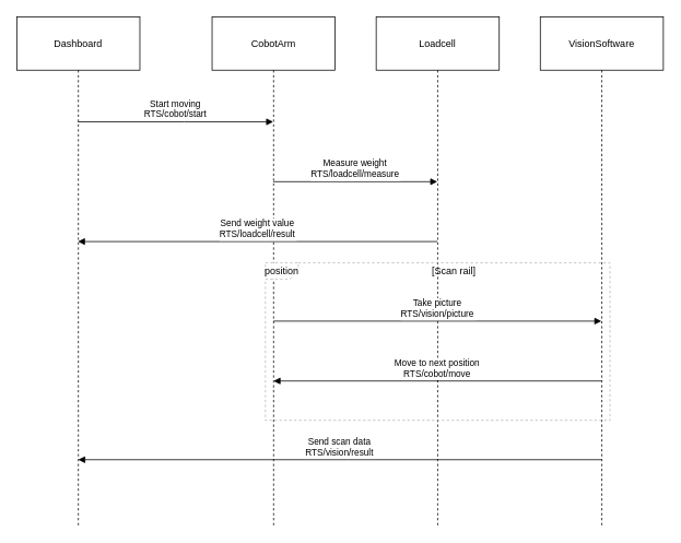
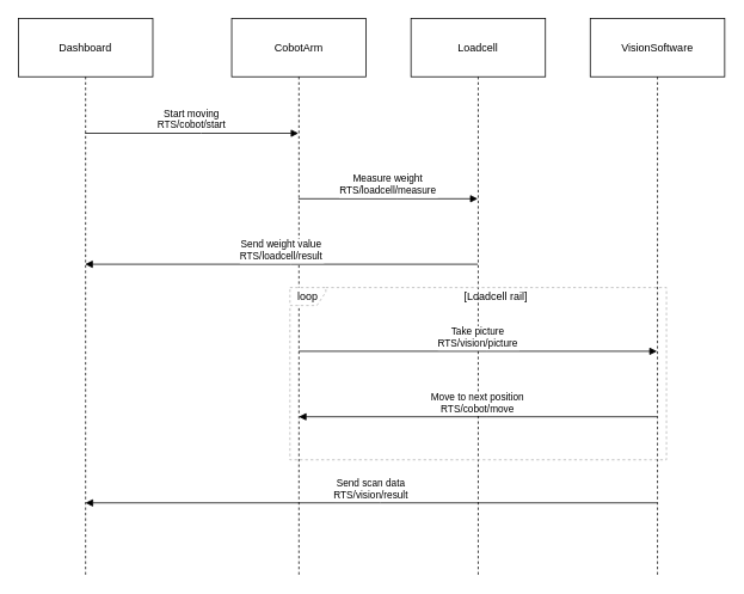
- <mxCell id="6" value="position" style="shape=umlFrame;dashed=1;pointerEvents=0;dropTarget=0;strokeColor=#B3B3B3;height=20;width=40" vertex="1" parent="1"><mxGeometry x="323" y="320" width="420" height="192" as="geometry" /></mxCell>
+ <mxCell id="6" value="loop" style="shape=umlFrame;dashed=1;pointerEvents=0;dropTarget=0;strokeColor=#B3B3B3;height=20;width=40" vertex="1" parent="1"><mxGeometry x="323" y="320" width="420" height="192" as="geometry" /></mxCell>
- <mxCell id="7" value="[Scan rail]" style="text;strokeColor=none;fillColor=none;align=center;verticalAlign=middle;whiteSpace=wrap;" vertex="1" parent="6"><mxGeometry x="40" width="380" height="20" as="geometry" /></mxCell>
+ <mxCell id="7" value="[Loadcell rail]" style="text;strokeColor=none;fillColor=none;align=center;verticalAlign=middle;whiteSpace=wrap;" vertex="1" parent="6"><mxGeometry x="40" width="380" height="20" as="geometry" /></mxCell>
